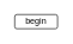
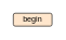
- <mxCell id="2" value="begin&lt;br&gt;" style="rounded=1;whiteSpace=wrap;html=1;" vertex="1" parent="1"><mxGeometry x="20" y="20" width="60" height="20" as="geometry" /></mxCell>
+ <mxCell id="2" value="begin&lt;br&gt;" style="rounded=1;whiteSpace=wrap;html=1;fillColor=#ffe6cc;" vertex="1" parent="1"><mxGeometry x="20" y="20" width="60" height="20" as="geometry" /></mxCell>
